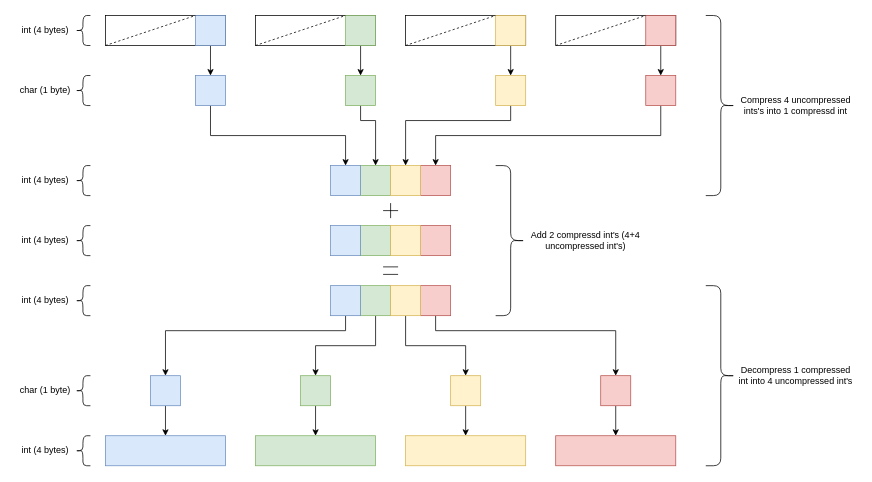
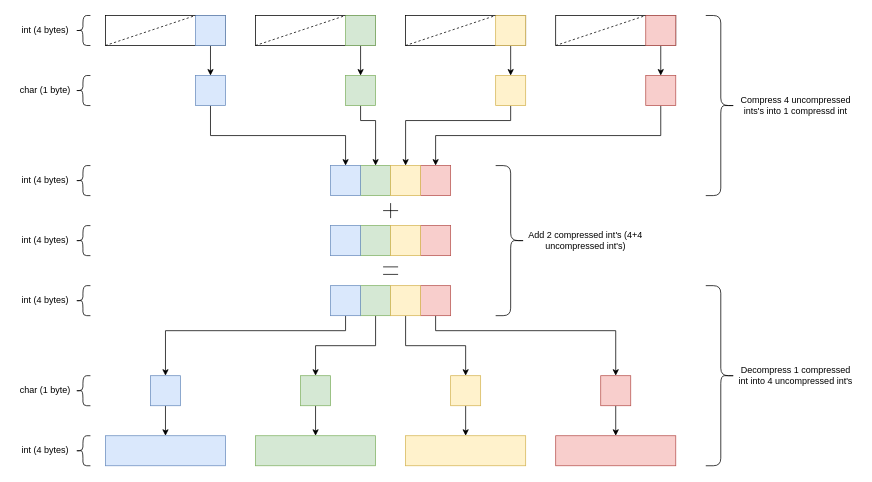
- <mxCell id="68" value="Add 2 compressd int's (4+4 uncompressed int's)" style="text;html=1;strokeColor=none;fillColor=none;align=center;verticalAlign=middle;whiteSpace=wrap;rounded=0;" parent="1" vertex="1"><mxGeometry x="700" y="300" width="160" height="40" as="geometry" /></mxCell>
+ <mxCell id="68" value="Add 2 compressed int's (4+4 uncompressed int's)" style="text;html=1;strokeColor=none;fillColor=none;align=center;verticalAlign=middle;whiteSpace=wrap;rounded=0;" parent="1" vertex="1"><mxGeometry x="700" y="300" width="160" height="40" as="geometry" /></mxCell>
